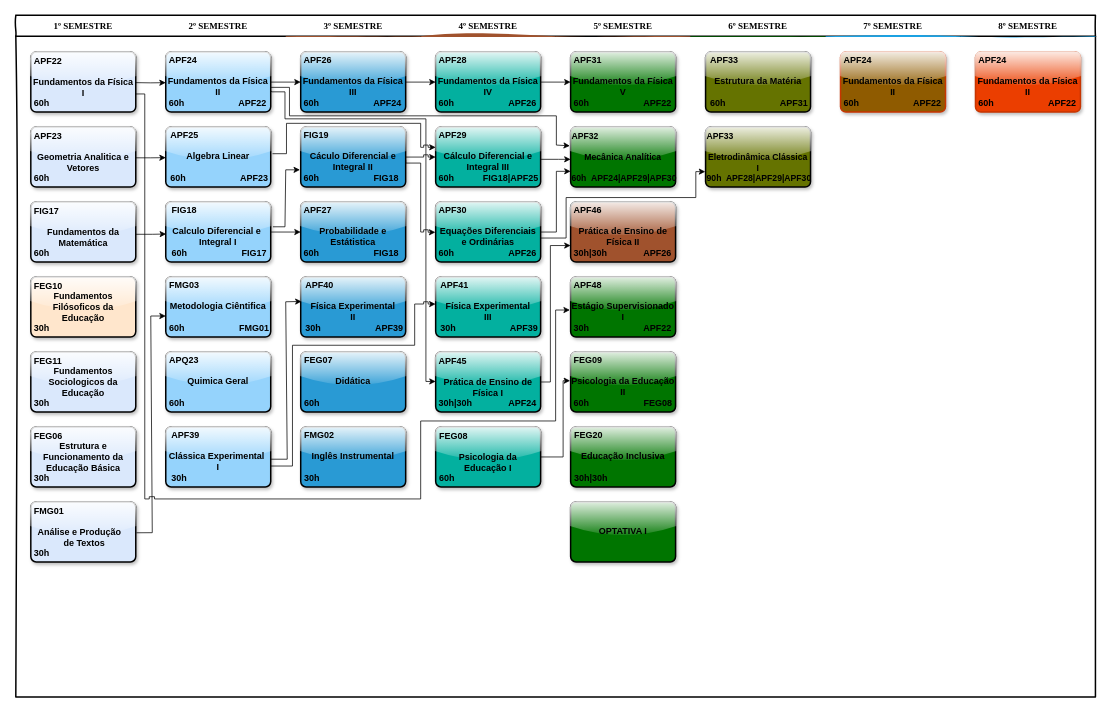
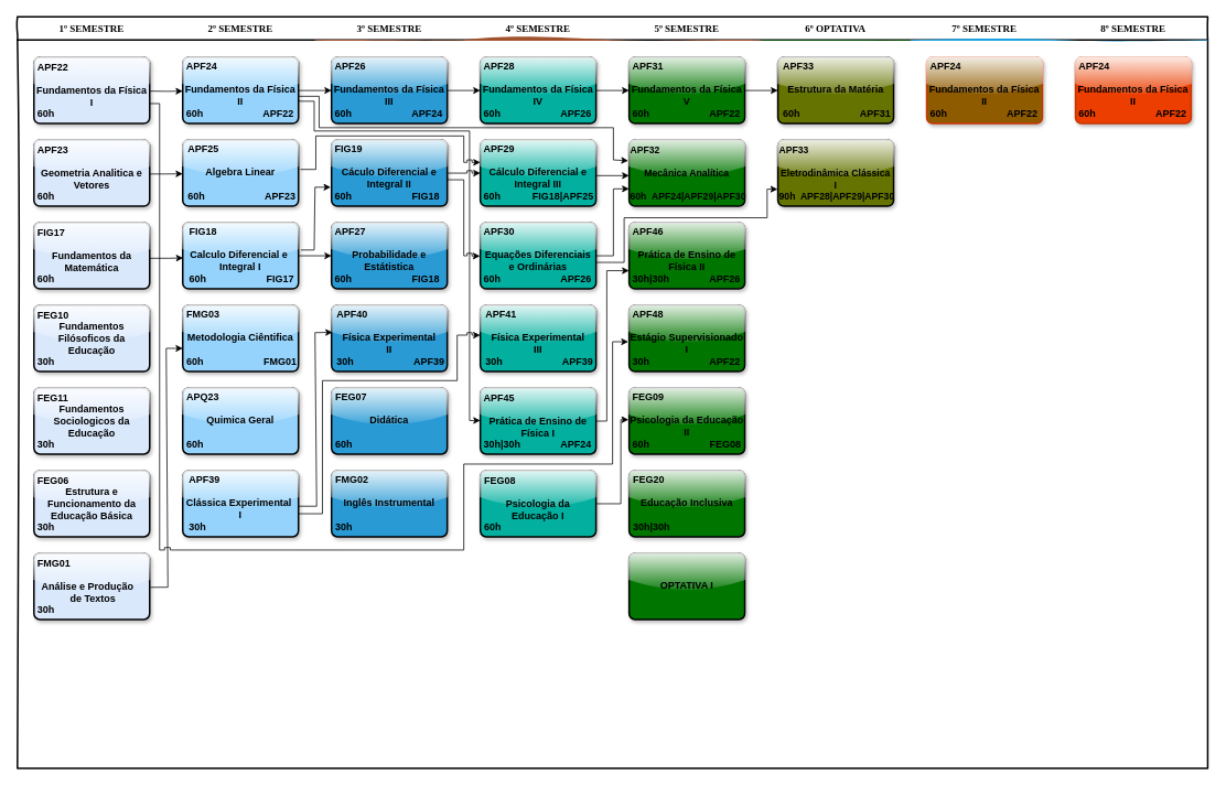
- <mxCell id="45" value="6º SEMESTRE" style="swimlane;strokeWidth=2;fontFamily=Permanent Marker;html=0;startSize=1;verticalAlign=bottom;spacingBottom=5;points=[];childLayout=stackLayout;stackBorder=20;stackSpacing=20;resizeLast=0;resizeParent=1;horizontalStack=0;collapsible=0;sketch=1;strokeColor=none;fillStyle=solid;fillColor=#006600;" parent="2" vertex="1"><mxGeometry x="900" y="28" width="180" height="881" as="geometry" /></mxCell>
+ <mxCell id="45" value="6º OPTATIVA" style="swimlane;strokeWidth=2;fontFamily=Permanent Marker;html=0;startSize=1;verticalAlign=bottom;spacingBottom=5;points=[];childLayout=stackLayout;stackBorder=20;stackSpacing=20;resizeLast=0;resizeParent=1;horizontalStack=0;collapsible=0;sketch=1;strokeColor=none;fillStyle=solid;fillColor=#006600;" parent="2" vertex="1"><mxGeometry x="900" y="28" width="180" height="881" as="geometry" /></mxCell>
+ <mxCell id="68" value="" style="edgeStyle=orthogonalEdgeStyle;rounded=0;orthogonalLoop=1;jettySize=auto;html=1;" edge="1" parent="2" source="38" target="46"><mxGeometry relative="1" as="geometry" /></mxCell>
- <mxCell id="40" value="&lt;font style=&quot;font-size: 12px;&quot; face=&quot;Helvetica&quot;&gt;&lt;br&gt;&lt;div style=&quot;text-align: left;&quot;&gt;&amp;nbsp;APF46&lt;/div&gt;&lt;div style=&quot;text-align: left;&quot;&gt;&lt;br&gt;&lt;/div&gt;Prática de Ensino de Física II&lt;br&gt;&lt;div style=&quot;text-align: left; line-height: 120%;&quot;&gt;&amp;nbsp;30h|30h&amp;nbsp;&lt;span style=&quot;background-color: initial; white-space: pre;&quot;&gt;&lt;span style=&quot;white-space: pre;font-size:5px&quot;&gt;&#09;&lt;/span&gt;     &lt;span style=&quot;white-space: pre;&quot;&gt;&#09;&lt;/span&gt;     APF26&lt;/span&gt;&lt;/div&gt;&lt;div style=&quot;text-align: left;&quot;&gt;&lt;br&gt;&lt;/div&gt;&lt;/font&gt;" style="whiteSpace=wrap;html=1;strokeWidth=2;fillColor=#a0522d;fontStyle=1;spacingTop=0;rounded=1;arcSize=9;points=[];fontFamily=Permanent Marker;hachureGap=8;fillWeight=1;strokeColor=default;glass=1;shadow=1;" vertex="1" parent="37"><mxGeometry x="20" y="221" width="140" height="80" as="geometry" /></mxCell>
+ <mxCell id="40" value="&lt;font style=&quot;font-size: 12px;&quot; face=&quot;Helvetica&quot;&gt;&lt;br&gt;&lt;div style=&quot;text-align: left;&quot;&gt;&amp;nbsp;APF46&lt;/div&gt;&lt;div style=&quot;text-align: left;&quot;&gt;&lt;br&gt;&lt;/div&gt;Prática de Ensino de Física II&lt;br&gt;&lt;div style=&quot;text-align: left; line-height: 120%;&quot;&gt;&amp;nbsp;30h|30h&amp;nbsp;&lt;span style=&quot;background-color: initial; white-space: pre;&quot;&gt;&lt;span style=&quot;white-space: pre;font-size:5px&quot;&gt;&#09;&lt;/span&gt;     &lt;span style=&quot;white-space: pre;&quot;&gt;&#09;&lt;/span&gt;     APF26&lt;/span&gt;&lt;/div&gt;&lt;div style=&quot;text-align: left;&quot;&gt;&lt;br&gt;&lt;/div&gt;&lt;/font&gt;" style="whiteSpace=wrap;html=1;strokeWidth=2;fillColor=#007500;fontStyle=1;spacingTop=0;rounded=1;arcSize=9;points=[];fontFamily=Permanent Marker;hachureGap=8;fillWeight=1;strokeColor=default;glass=1;shadow=1;" vertex="1" parent="37"><mxGeometry x="20" y="221" width="140" height="80" as="geometry" /></mxCell>
- <mxCell id="8" value="&lt;div style=&quot;text-align: left;&quot;&gt;&lt;span style=&quot;background-color: initial;&quot;&gt;&lt;font face=&quot;Helvetica&quot;&gt;&lt;br&gt;&lt;/font&gt;&lt;/span&gt;&lt;/div&gt;&lt;div style=&quot;text-align: left;&quot;&gt;&lt;span style=&quot;background-color: initial;&quot;&gt;&lt;font face=&quot;Helvetica&quot;&gt;&amp;nbsp;FEG10&lt;/font&gt;&lt;/span&gt;&lt;/div&gt;&lt;div style=&quot;text-align: center; border-color: var(--border-color);&quot;&gt;&lt;font face=&quot;Helvetica&quot;&gt;Fundamentos Filósoficos da Educação&lt;/font&gt;&lt;/div&gt;&lt;div style=&quot;text-align: left; border-color: var(--border-color);&quot;&gt;&lt;span style=&quot;font-family: Helvetica; background-color: initial;&quot;&gt;&amp;nbsp;30h&lt;/span&gt;&lt;span style=&quot;font-family: Helvetica; background-color: initial; white-space: pre;&quot;&gt;&amp;nbsp;&amp;nbsp;&amp;nbsp;&amp;nbsp;&lt;/span&gt;&lt;span style=&quot;font-family: Helvetica; background-color: initial; border-color: var(--border-color);&quot;&gt;&lt;span style=&quot;white-space: pre;&quot;&gt;&amp;nbsp;&amp;nbsp;&amp;nbsp;&amp;nbsp;&lt;/span&gt;&lt;/span&gt;&lt;/div&gt;&lt;div style=&quot;border-color: var(--border-color); text-align: left;&quot;&gt;&lt;br style=&quot;border-color: var(--border-color); font-family: Helvetica;&quot;&gt;&lt;/div&gt;" style="whiteSpace=wrap;html=1;strokeWidth=2;fillColor=#ffe6cc;fontStyle=1;spacingTop=0;rounded=1;arcSize=9;points=[];fontFamily=Permanent Marker;hachureGap=8;fillWeight=1;strokeColor=default;glass=1;shadow=1;" parent="3" vertex="1"><mxGeometry x="20" y="321" width="140" height="80" as="geometry" /></mxCell>
+ <mxCell id="8" value="&lt;div style=&quot;text-align: left;&quot;&gt;&lt;span style=&quot;background-color: initial;&quot;&gt;&lt;font face=&quot;Helvetica&quot;&gt;&lt;br&gt;&lt;/font&gt;&lt;/span&gt;&lt;/div&gt;&lt;div style=&quot;text-align: left;&quot;&gt;&lt;span style=&quot;background-color: initial;&quot;&gt;&lt;font face=&quot;Helvetica&quot;&gt;&amp;nbsp;FEG10&lt;/font&gt;&lt;/span&gt;&lt;/div&gt;&lt;div style=&quot;text-align: center; border-color: var(--border-color);&quot;&gt;&lt;font face=&quot;Helvetica&quot;&gt;Fundamentos Filósoficos da Educação&lt;/font&gt;&lt;/div&gt;&lt;div style=&quot;text-align: left; border-color: var(--border-color);&quot;&gt;&lt;span style=&quot;font-family: Helvetica; background-color: initial;&quot;&gt;&amp;nbsp;30h&lt;/span&gt;&lt;span style=&quot;font-family: Helvetica; background-color: initial; white-space: pre;&quot;&gt;&amp;nbsp;&amp;nbsp;&amp;nbsp;&amp;nbsp;&lt;/span&gt;&lt;span style=&quot;font-family: Helvetica; background-color: initial; border-color: var(--border-color);&quot;&gt;&lt;span style=&quot;white-space: pre;&quot;&gt;&amp;nbsp;&amp;nbsp;&amp;nbsp;&amp;nbsp;&lt;/span&gt;&lt;/span&gt;&lt;/div&gt;&lt;div style=&quot;border-color: var(--border-color); text-align: left;&quot;&gt;&lt;br style=&quot;border-color: var(--border-color); font-family: Helvetica;&quot;&gt;&lt;/div&gt;" style="whiteSpace=wrap;html=1;strokeWidth=2;fillColor=#dae8fc;fontStyle=1;spacingTop=0;rounded=1;arcSize=9;points=[];fontFamily=Permanent Marker;hachureGap=8;fillWeight=1;strokeColor=default;glass=1;shadow=1;" parent="3" vertex="1"><mxGeometry x="20" y="321" width="140" height="80" as="geometry" /></mxCell>
